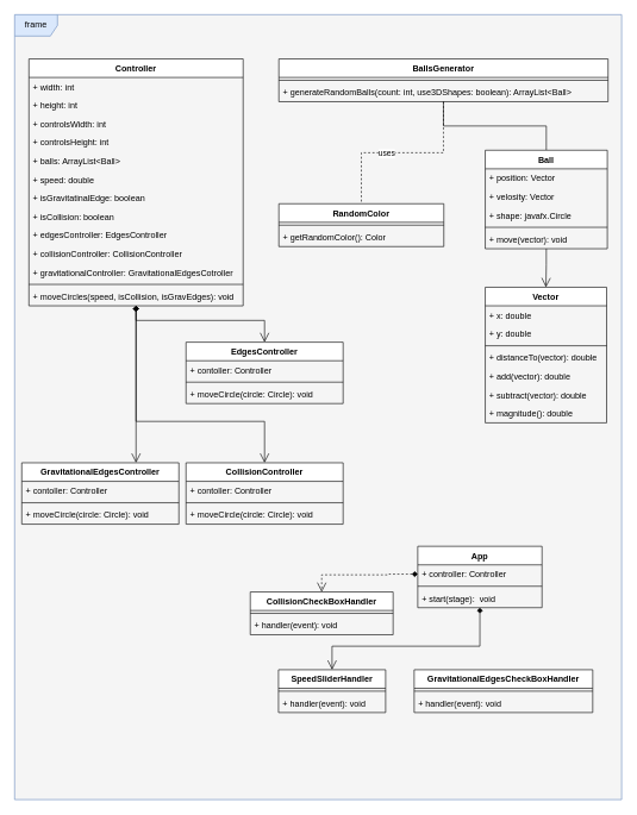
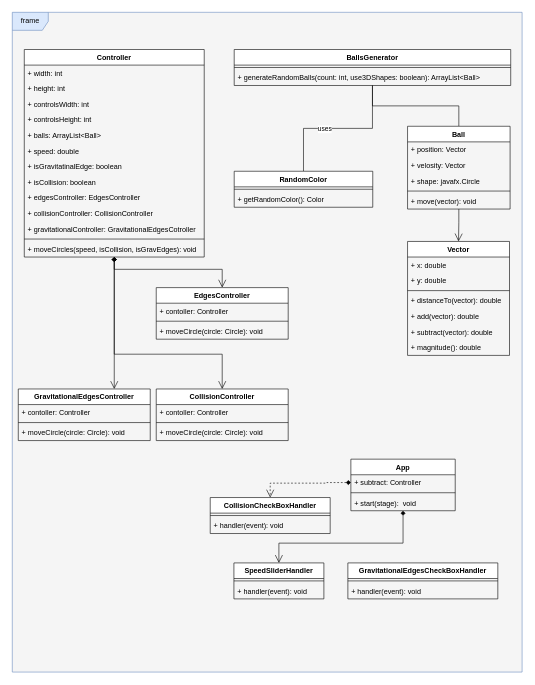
- <mxCell id="25" style="edgeStyle=orthogonalEdgeStyle;rounded=0;orthogonalLoop=1;jettySize=auto;html=1;entryX=0.5;entryY=0;entryDx=0;entryDy=0;startArrow=none;startFill=0;endArrow=none;endFill=0;startSize=6;endSize=11;dashed=1;" parent="1" source="28" target="31" edge="1"><mxGeometry relative="1" as="geometry" /></mxCell>
+ <mxCell id="25" style="edgeStyle=orthogonalEdgeStyle;rounded=0;orthogonalLoop=1;jettySize=auto;html=1;entryX=0.5;entryY=0;entryDx=0;entryDy=0;startArrow=none;startFill=0;endArrow=none;endFill=0;startSize=6;endSize=11;" parent="1" source="28" target="31" edge="1"><mxGeometry relative="1" as="geometry" /></mxCell>
- <mxCell id="22" value="+ controller: Controller" style="text;strokeColor=none;fillColor=none;align=left;verticalAlign=top;spacingLeft=4;spacingRight=4;overflow=hidden;rotatable=0;points=[[0,0.5],[1,0.5]];portConstraint=eastwest;shadow=0;" parent="21" vertex="1"><mxGeometry y="26" width="174" height="26" as="geometry" /></mxCell>
+ <mxCell id="22" value="+ subtract: Controller" style="text;strokeColor=none;fillColor=none;align=left;verticalAlign=top;spacingLeft=4;spacingRight=4;overflow=hidden;rotatable=0;points=[[0,0.5],[1,0.5]];portConstraint=eastwest;shadow=0;" parent="21" vertex="1"><mxGeometry y="26" width="174" height="26" as="geometry" /></mxCell>
